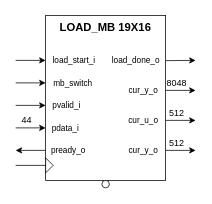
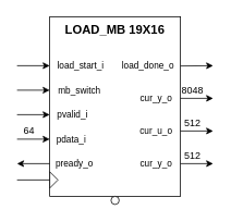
- <mxCell id="14" value="44" style="text;html=1;align=center;verticalAlign=middle;whiteSpace=wrap;rounded=0;" vertex="1" parent="1"><mxGeometry x="20" y="150" width="30" height="20" as="geometry" /></mxCell>
+ <mxCell id="14" value="64" style="text;html=1;align=center;verticalAlign=middle;whiteSpace=wrap;rounded=0;" vertex="1" parent="1"><mxGeometry x="20" y="150" width="30" height="20" as="geometry" /></mxCell>
